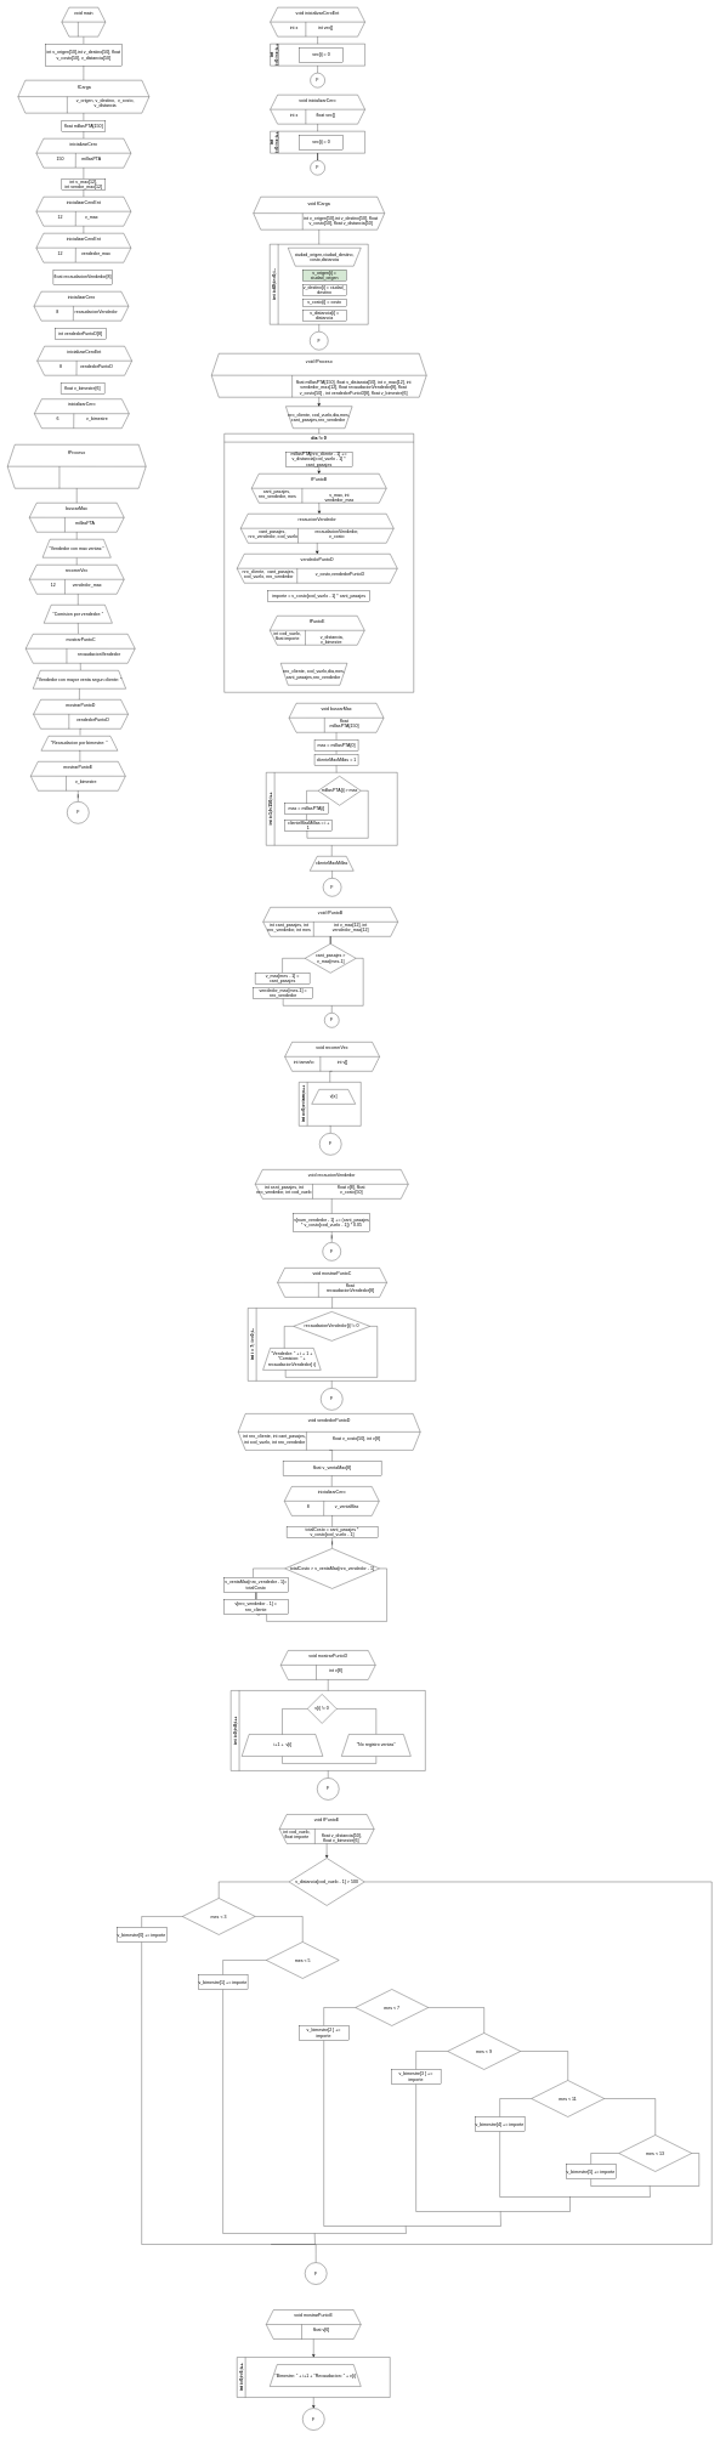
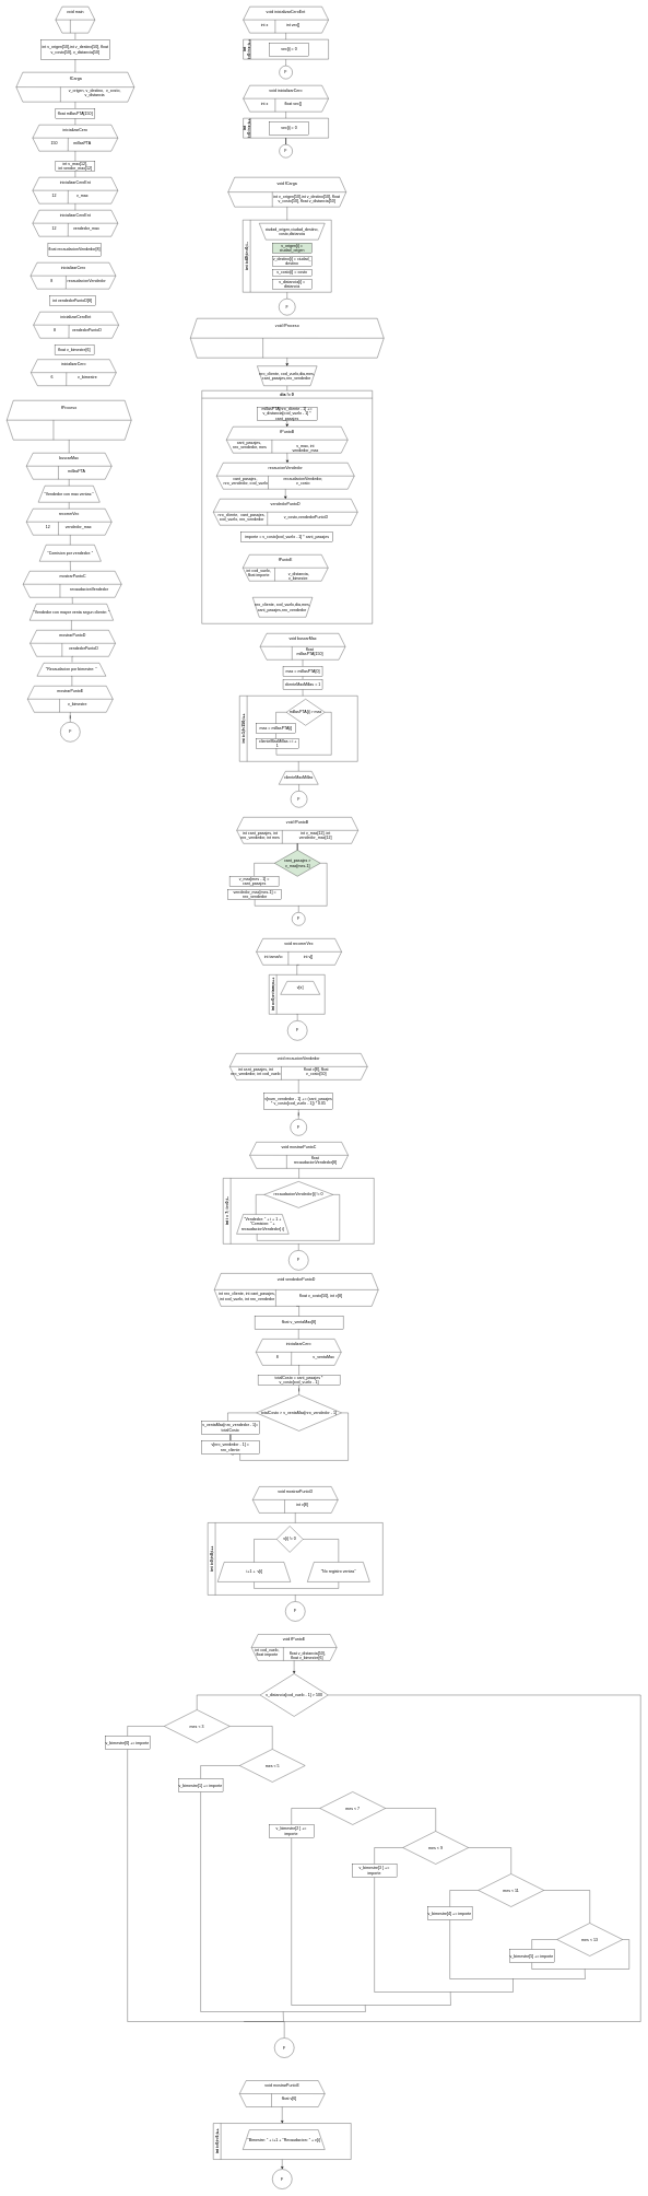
- <mxCell id="37" value="float millasPTA[150], float v_distancia[50], int v_max[12], int vendedor_max[12], float recaudacionVendedor[8], float v_costo[50] , int vendedorPuntoD[8], float v_bimestre[6]" style="text;align=center;html=1;verticalAlign=middle;whiteSpace=wrap;rounded=0;fontSize=12;fontFamily=Helvetica;" parent="34" vertex="1"><mxGeometry x="220" y="70" width="340" height="45" as="geometry" /></mxCell>
- <mxCell id="108" value="cant_pasajes &amp;gt; v_max[mes-1]" style="rhombus;whiteSpace=wrap;html=1;" parent="1" vertex="1"><mxGeometry x="836.5" y="2590" width="140" height="80" as="geometry" /></mxCell>
+ <mxCell id="108" value="cant_pasajes &amp;gt; v_max[mes-1]" style="rhombus;whiteSpace=wrap;html=1;fillColor=#d5e8d4;" parent="1" vertex="1"><mxGeometry x="836.5" y="2590" width="140" height="80" as="geometry" /></mxCell>
- <mxCell id="269" value="v_ventaMax" style="text;strokeColor=none;align=center;fillColor=none;html=1;verticalAlign=middle;whiteSpace=wrap;rounded=0;fontSize=12;fontFamily=Helvetica;fontColor=default;horizontal=1;" parent="265" vertex="1"><mxGeometry x="127.503" y="40" width="86.667" height="30" as="geometry" /></mxCell>
+ <mxCell id="269" value="v_ventaMax" style="text;strokeColor=none;align=center;fillColor=none;html=1;verticalAlign=middle;whiteSpace=wrap;rounded=0;fontSize=12;fontFamily=Helvetica;fontColor=default;horizontal=1;" parent="265" vertex="1"><mxGeometry x="162.503" y="40" width="86.667" height="30" as="geometry" /></mxCell>
